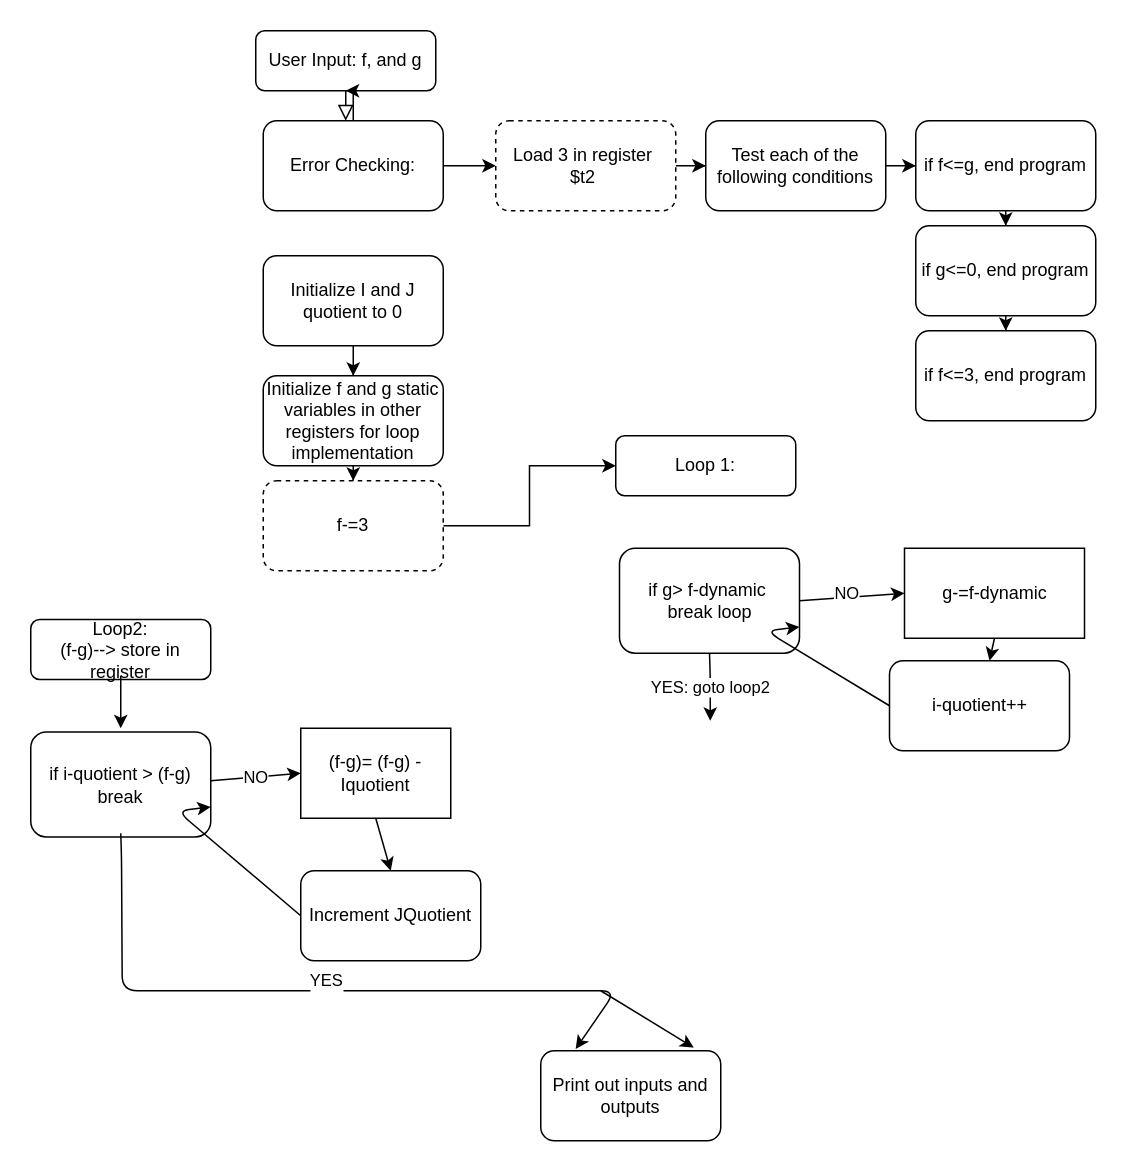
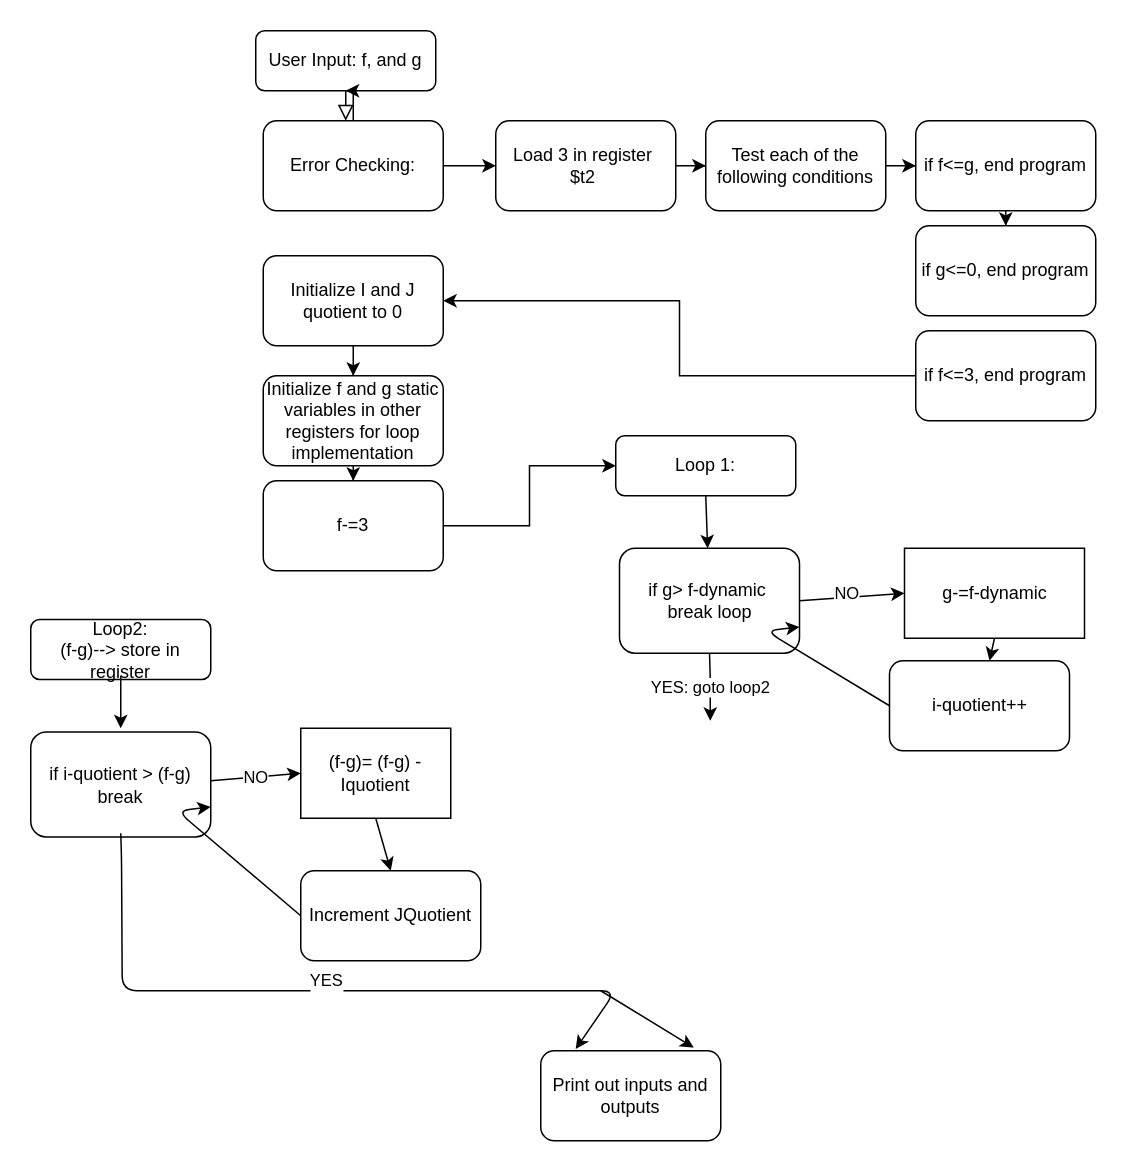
- <mxCell id="34" value="Load 3 in register&amp;nbsp; $t2&amp;nbsp;" style="rounded=1;whiteSpace=wrap;html=1;dashed=1;" vertex="1" parent="1"><mxGeometry x="330" y="80" width="120" height="60" as="geometry" /></mxCell>
+ <mxCell id="34" value="Load 3 in register&amp;nbsp; $t2&amp;nbsp;" style="rounded=1;whiteSpace=wrap;html=1;" vertex="1" parent="1"><mxGeometry x="330" y="80" width="120" height="60" as="geometry" /></mxCell>
- <mxCell id="39" value="" style="edgeStyle=orthogonalEdgeStyle;rounded=0;orthogonalLoop=1;jettySize=auto;html=1;" edge="1" parent="1" source="40" target="42"><mxGeometry relative="1" as="geometry" /></mxCell>
+ <mxCell id="41" style="edgeStyle=orthogonalEdgeStyle;rounded=0;orthogonalLoop=1;jettySize=auto;html=1;exitX=0;exitY=0.5;exitDx=0;exitDy=0;entryX=1;entryY=0.5;entryDx=0;entryDy=0;" edge="1" parent="1" source="42" target="28"><mxGeometry relative="1" as="geometry" /></mxCell>
+ <mxCell id="5" value="" style="endArrow=classic;html=1;exitX=0.5;exitY=1;exitDx=0;exitDy=0;" parent="1" source="4" target="6" edge="1"><mxGeometry width="50" height="50" relative="1" as="geometry"><mxPoint x="47.5" y="450" as="sourcePoint" /><mxPoint x="307.5" y="370" as="targetPoint" /></mxGeometry></mxCell>
- <mxCell id="32" value="f-=3" style="rounded=1;whiteSpace=wrap;html=1;dashed=1;" vertex="1" parent="1"><mxGeometry x="175" y="320" width="120" height="60" as="geometry" /></mxCell>
+ <mxCell id="32" value="f-=3" style="rounded=1;whiteSpace=wrap;html=1;" vertex="1" parent="1"><mxGeometry x="175" y="320" width="120" height="60" as="geometry" /></mxCell>
